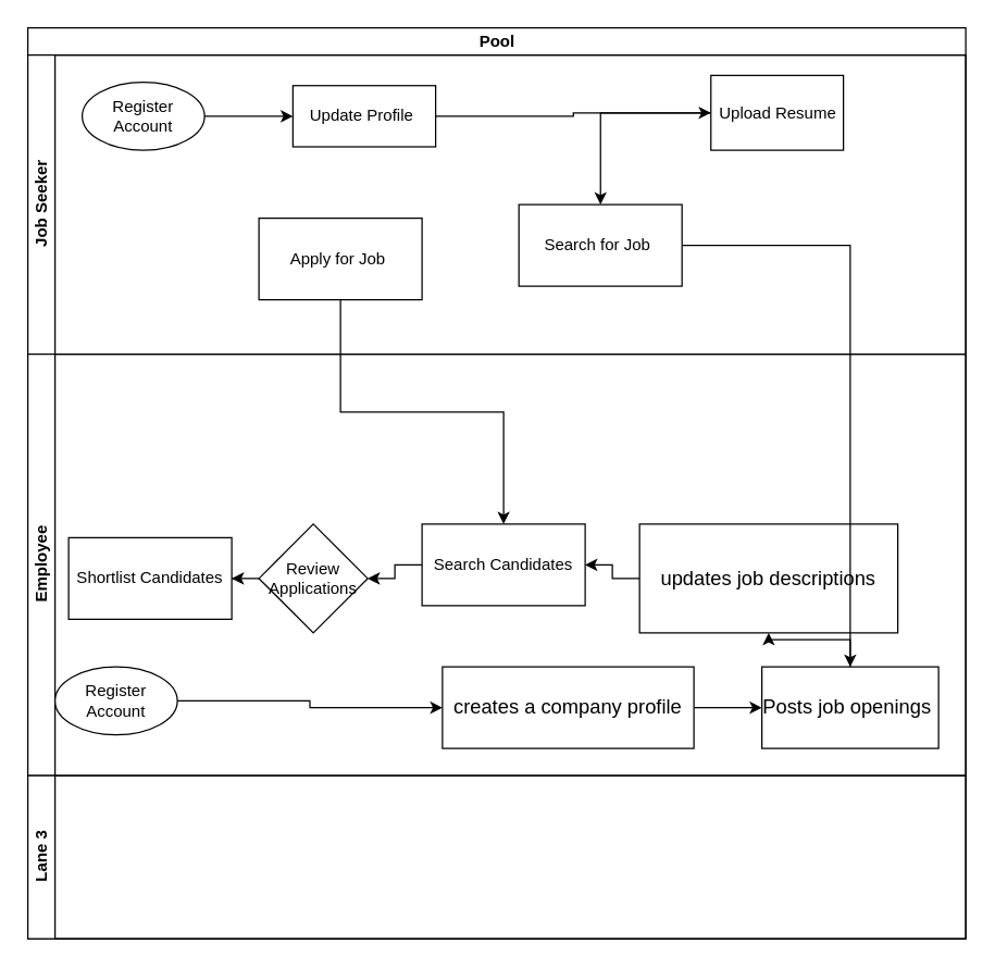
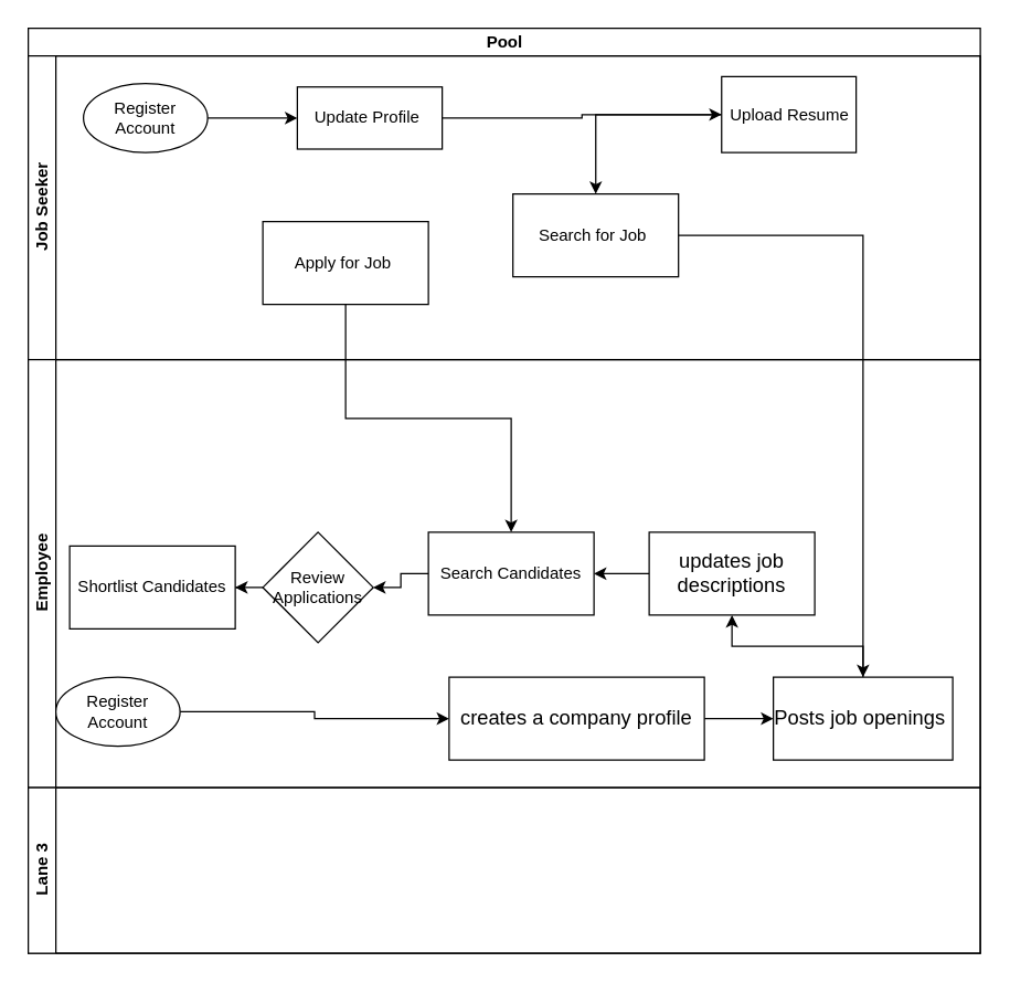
- <mxCell id="10" value="Search for Job&amp;nbsp;" style="whiteSpace=wrap;html=1;" vertex="1" parent="3"><mxGeometry x="361.25" y="110" width="120" height="60" as="geometry" /></mxCell>
+ <mxCell id="10" value="Search for Job&amp;nbsp;" style="whiteSpace=wrap;html=1;" vertex="1" parent="3"><mxGeometry x="351.25" y="100" width="120" height="60" as="geometry" /></mxCell>
- <mxCell id="20" value="&lt;span style=&quot;font-size:11.0pt;line-height:&lt;br/&gt;115%;font-family:&amp;quot;Arial&amp;quot;,sans-serif;mso-ascii-theme-font:minor-latin;&lt;br/&gt;mso-fareast-font-family:&amp;quot;Yu Gothic&amp;quot;;mso-fareast-theme-font:minor-fareast;&lt;br/&gt;mso-hansi-theme-font:minor-latin;mso-bidi-theme-font:minor-latin;mso-ansi-language:&lt;br/&gt;VI;mso-fareast-language:JA;mso-bidi-language:AR-SA&quot; lang=&quot;VI&quot;&gt;updates job descriptions&lt;/span&gt;" style="whiteSpace=wrap;html=1;" vertex="1" parent="12"><mxGeometry x="450" y="125" width="190" height="80" as="geometry" /></mxCell>
+ <mxCell id="20" value="&lt;span style=&quot;font-size:11.0pt;line-height:&lt;br/&gt;115%;font-family:&amp;quot;Arial&amp;quot;,sans-serif;mso-ascii-theme-font:minor-latin;&lt;br/&gt;mso-fareast-font-family:&amp;quot;Yu Gothic&amp;quot;;mso-fareast-theme-font:minor-fareast;&lt;br/&gt;mso-hansi-theme-font:minor-latin;mso-bidi-theme-font:minor-latin;mso-ansi-language:&lt;br/&gt;VI;mso-fareast-language:JA;mso-bidi-language:AR-SA&quot; lang=&quot;VI&quot;&gt;updates job descriptions&lt;/span&gt;" style="whiteSpace=wrap;html=1;" vertex="1" parent="12"><mxGeometry x="450" y="125" width="120" height="60" as="geometry" /></mxCell>
